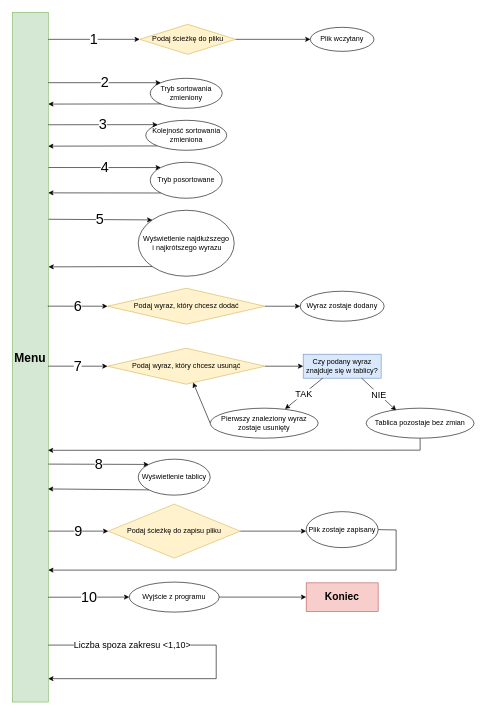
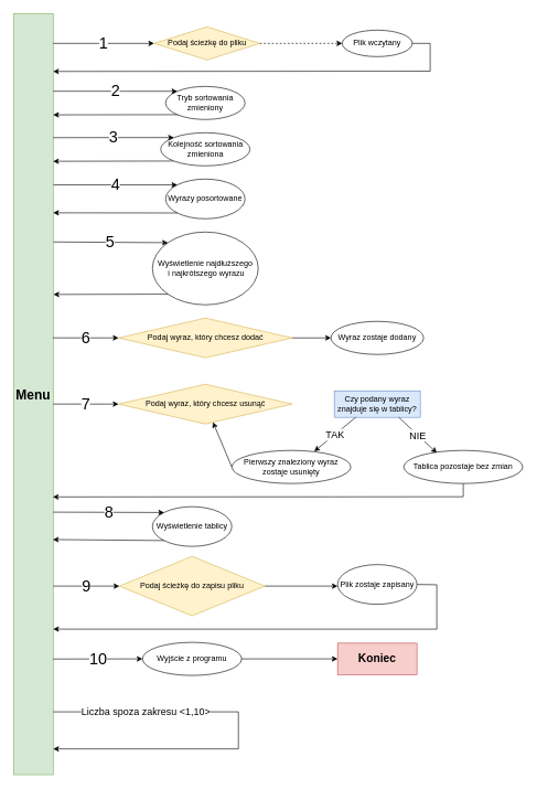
- <mxCell id="10" value="" style="endArrow=classic;html=1;rounded=0;entryX=0;entryY=0.5;entryDx=0;entryDy=0;exitX=1;exitY=0.5;exitDx=0;exitDy=0;" edge="1" parent="1" source="3" target="4"><mxGeometry width="50" height="50" relative="1" as="geometry"><mxPoint x="230" y="100" as="sourcePoint" /><mxPoint x="280" y="50" as="targetPoint" /></mxGeometry></mxCell>
+ <mxCell id="10" value="" style="endArrow=classic;html=1;rounded=0;entryX=0;entryY=0.5;entryDx=0;entryDy=0;exitX=1;exitY=0.5;exitDx=0;exitDy=0;dashed=1;" edge="1" parent="1" source="3" target="4"><mxGeometry width="50" height="50" relative="1" as="geometry"><mxPoint x="230" y="100" as="sourcePoint" /><mxPoint x="280" y="50" as="targetPoint" /></mxGeometry></mxCell>
+ <mxCell id="11" value="" style="endArrow=classic;html=1;rounded=0;exitX=1;exitY=0.5;exitDx=0;exitDy=0;entryX=0.999;entryY=0.076;entryDx=0;entryDy=0;entryPerimeter=0;" edge="1" parent="1" source="4" target="2"><mxGeometry width="50" height="50" relative="1" as="geometry"><mxPoint x="230" y="100" as="sourcePoint" /><mxPoint x="80" y="120" as="targetPoint" /><Array as="points"><mxPoint x="650" y="65" /><mxPoint x="650" y="107" /></Array></mxGeometry></mxCell>
- <mxCell id="9" value="Tryb posortowane" style="ellipse;whiteSpace=wrap;html=1;rounded=0;shadow=0;glass=0;sketch=0;" vertex="1" parent="1"><mxGeometry x="250" y="270" width="120" height="60" as="geometry" /></mxCell>
+ <mxCell id="9" value="Wyrazy posortowane" style="ellipse;whiteSpace=wrap;html=1;rounded=0;shadow=0;glass=0;sketch=0;" vertex="1" parent="1"><mxGeometry x="250" y="270" width="120" height="60" as="geometry" /></mxCell>
- <mxCell id="22" value="" style="endArrow=classic;html=1;rounded=0;exitX=1;exitY=0.5;exitDx=0;exitDy=0;entryX=0;entryY=0.5;entryDx=0;entryDy=0;" edge="1" parent="1" source="24" target="21"><mxGeometry width="50" height="50" relative="1" as="geometry"><mxPoint x="230" y="450" as="sourcePoint" /><mxPoint x="280" y="400" as="targetPoint" /></mxGeometry></mxCell>
